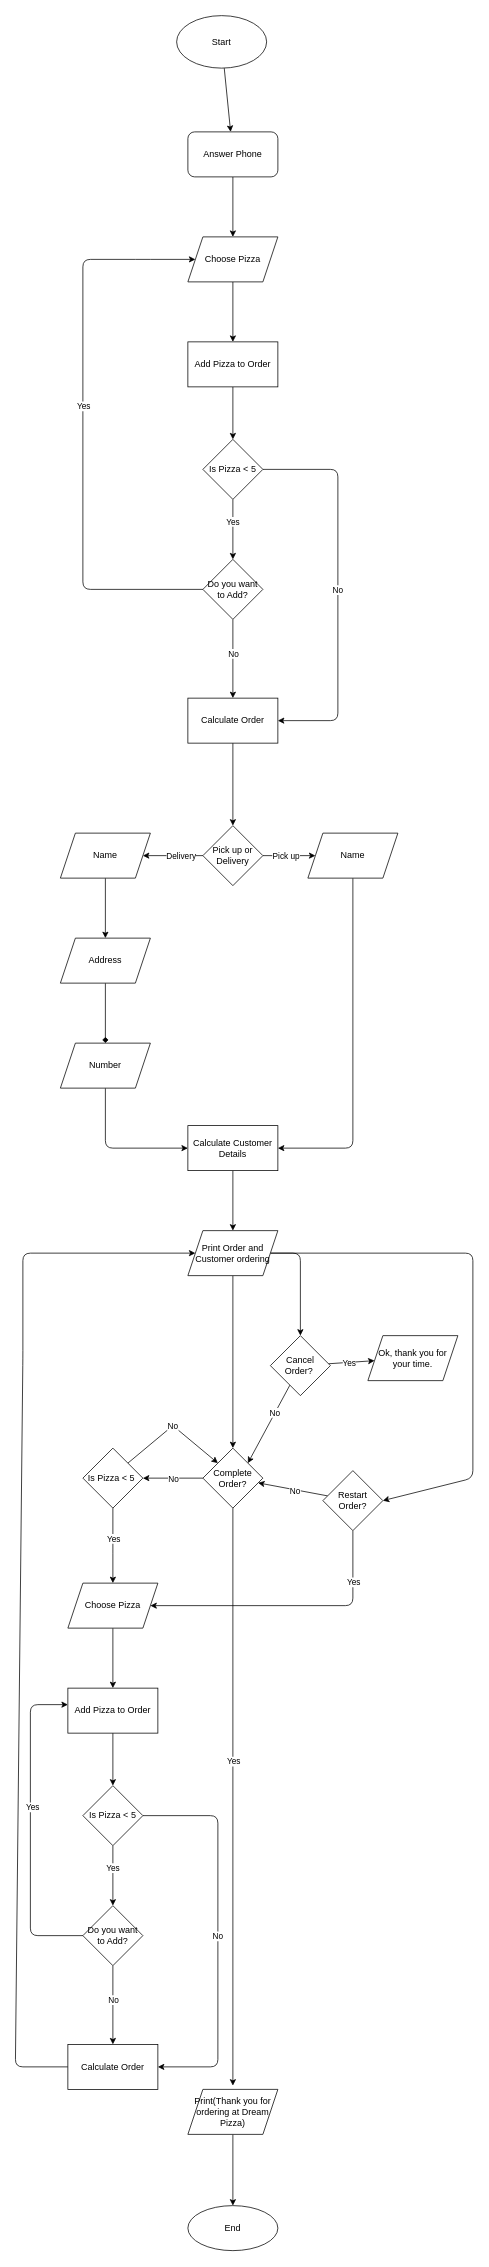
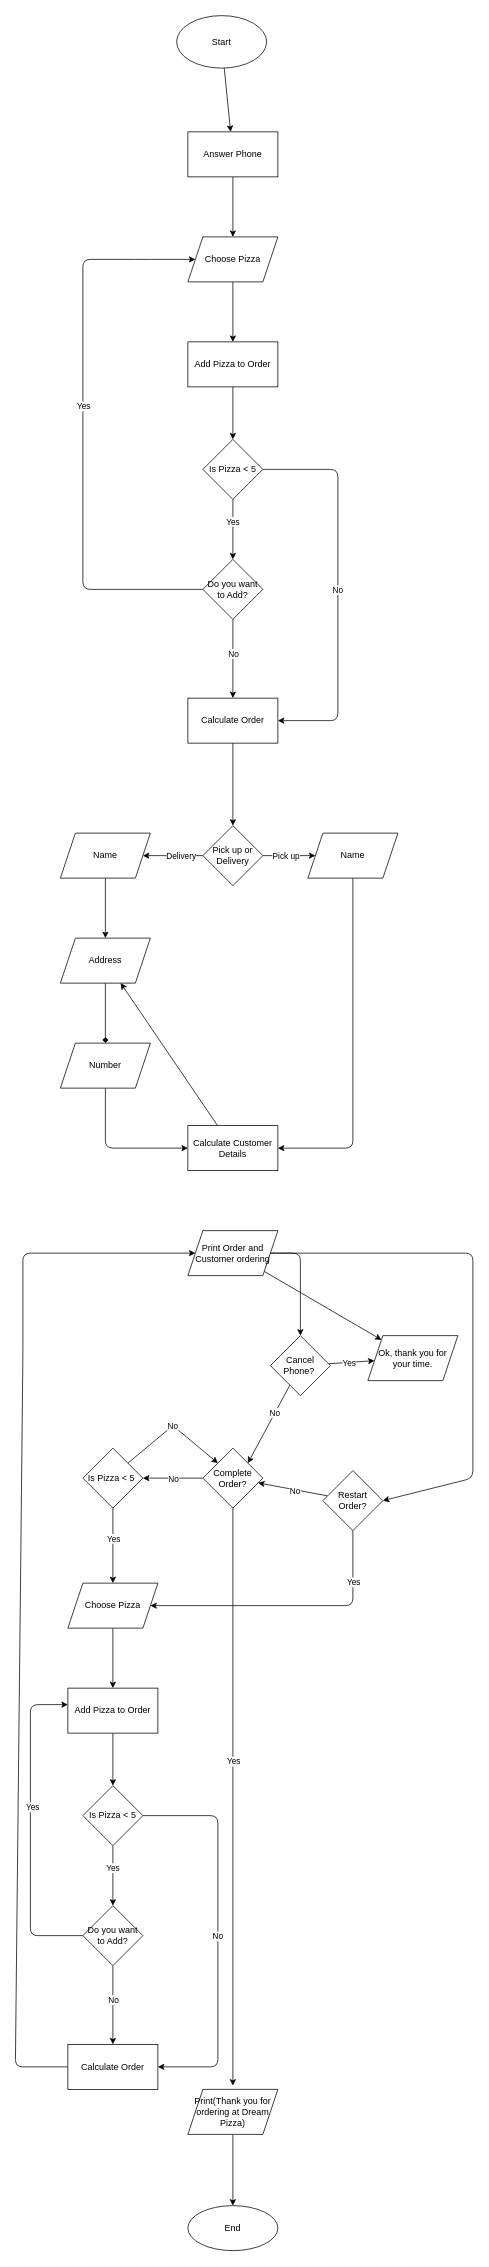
- <mxCell id="24" value="Answer Phone" style="whiteSpace=wrap;html=1;rounded=1;" parent="1" vertex="1"><mxGeometry x="250" y="175" width="120" height="60" as="geometry" /></mxCell>
+ <mxCell id="24" value="Answer Phone" style="whiteSpace=wrap;html=1;" parent="1" vertex="1"><mxGeometry x="250" y="175" width="120" height="60" as="geometry" /></mxCell>
- <mxCell id="17" value="" style="edgeStyle=none;html=1;" parent="1" source="18" target="22" edge="1"><mxGeometry relative="1" as="geometry" /></mxCell>
+ <mxCell id="17" value="" style="edgeStyle=none;html=1;" parent="1" source="18" target="14" edge="1"><mxGeometry relative="1" as="geometry" /></mxCell>
- <mxCell id="46" value="Cancel Order?&amp;nbsp;" style="rhombus;whiteSpace=wrap;html=1;" parent="1" vertex="1"><mxGeometry x="360" y="1780" width="80" height="80" as="geometry" /></mxCell>
+ <mxCell id="46" value="Cancel Phone?&amp;nbsp;" style="rhombus;whiteSpace=wrap;html=1;" parent="1" vertex="1"><mxGeometry x="360" y="1780" width="80" height="80" as="geometry" /></mxCell>
- <mxCell id="21" style="edgeStyle=none;html=1;entryX=0.5;entryY=0;entryDx=0;entryDy=0;" edge="1" parent="1" source="22" target="52"><mxGeometry relative="1" as="geometry" /></mxCell>
+ <mxCell id="21" style="edgeStyle=none;html=1;" edge="1" parent="1" source="22" target="47"><mxGeometry relative="1" as="geometry" /></mxCell>
